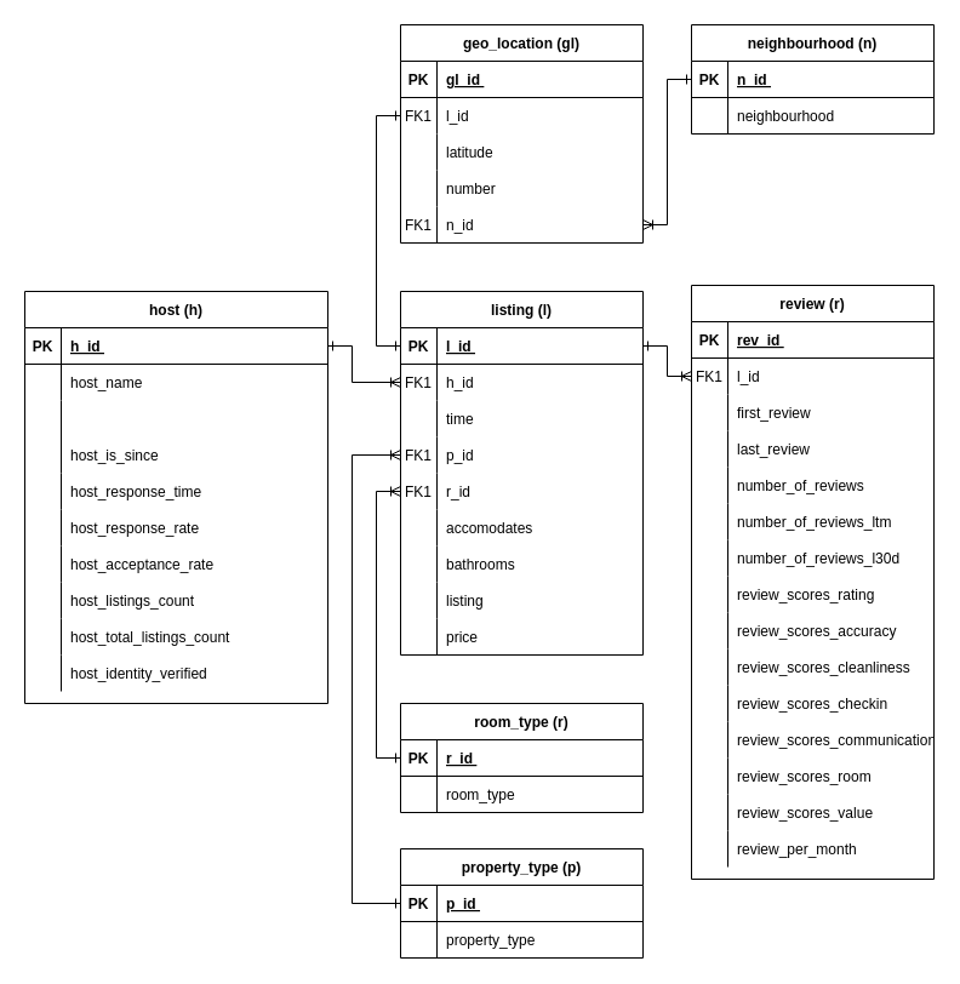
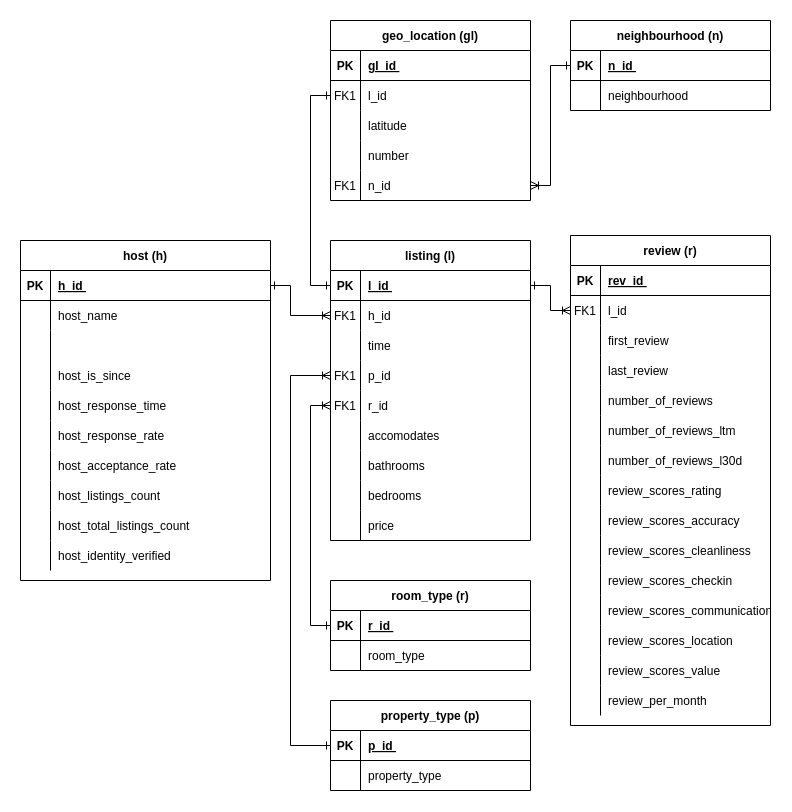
- <mxCell id="26" value="listing" style="shape=partialRectangle;overflow=hidden;connectable=0;fillColor=none;top=0;left=0;bottom=0;right=0;align=left;spacingLeft=6;" parent="24" vertex="1"><mxGeometry x="30" width="170" height="30" as="geometry"><mxRectangle width="170" height="30" as="alternateBounds" /></mxGeometry></mxCell>
+ <mxCell id="26" value="bedrooms" style="shape=partialRectangle;overflow=hidden;connectable=0;fillColor=none;top=0;left=0;bottom=0;right=0;align=left;spacingLeft=6;" parent="24" vertex="1"><mxGeometry x="30" width="170" height="30" as="geometry"><mxRectangle width="170" height="30" as="alternateBounds" /></mxGeometry></mxCell>
- <mxCell id="100" value="review_scores_room" style="shape=partialRectangle;overflow=hidden;connectable=0;fillColor=none;top=0;left=0;bottom=0;right=0;align=left;spacingLeft=6;" parent="98" vertex="1"><mxGeometry x="30" width="170" height="30" as="geometry"><mxRectangle width="170" height="30" as="alternateBounds" /></mxGeometry></mxCell>
+ <mxCell id="100" value="review_scores_location" style="shape=partialRectangle;overflow=hidden;connectable=0;fillColor=none;top=0;left=0;bottom=0;right=0;align=left;spacingLeft=6;" parent="98" vertex="1"><mxGeometry x="30" width="170" height="30" as="geometry"><mxRectangle width="170" height="30" as="alternateBounds" /></mxGeometry></mxCell>
